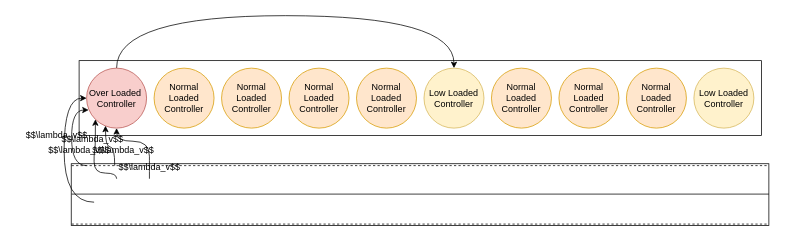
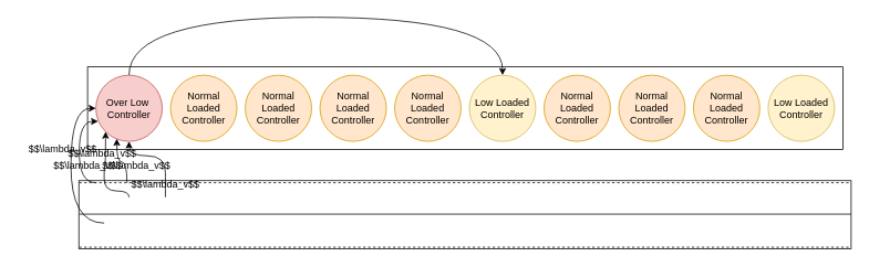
- <mxCell id="5" value="Over Loaded&amp;nbsp;&lt;br&gt;Controller" style="ellipse;whiteSpace=wrap;html=1;aspect=fixed;fillColor=#f8cecc;strokeColor=#b85450;" vertex="1" parent="1"><mxGeometry x="115" y="90" width="80" height="80" as="geometry" /></mxCell>
+ <mxCell id="5" value="Over Low&amp;nbsp;&lt;br&gt;Controller" style="ellipse;whiteSpace=wrap;html=1;aspect=fixed;fillColor=#f8cecc;strokeColor=#b85450;" vertex="1" parent="1"><mxGeometry x="115" y="90" width="80" height="80" as="geometry" /></mxCell>
